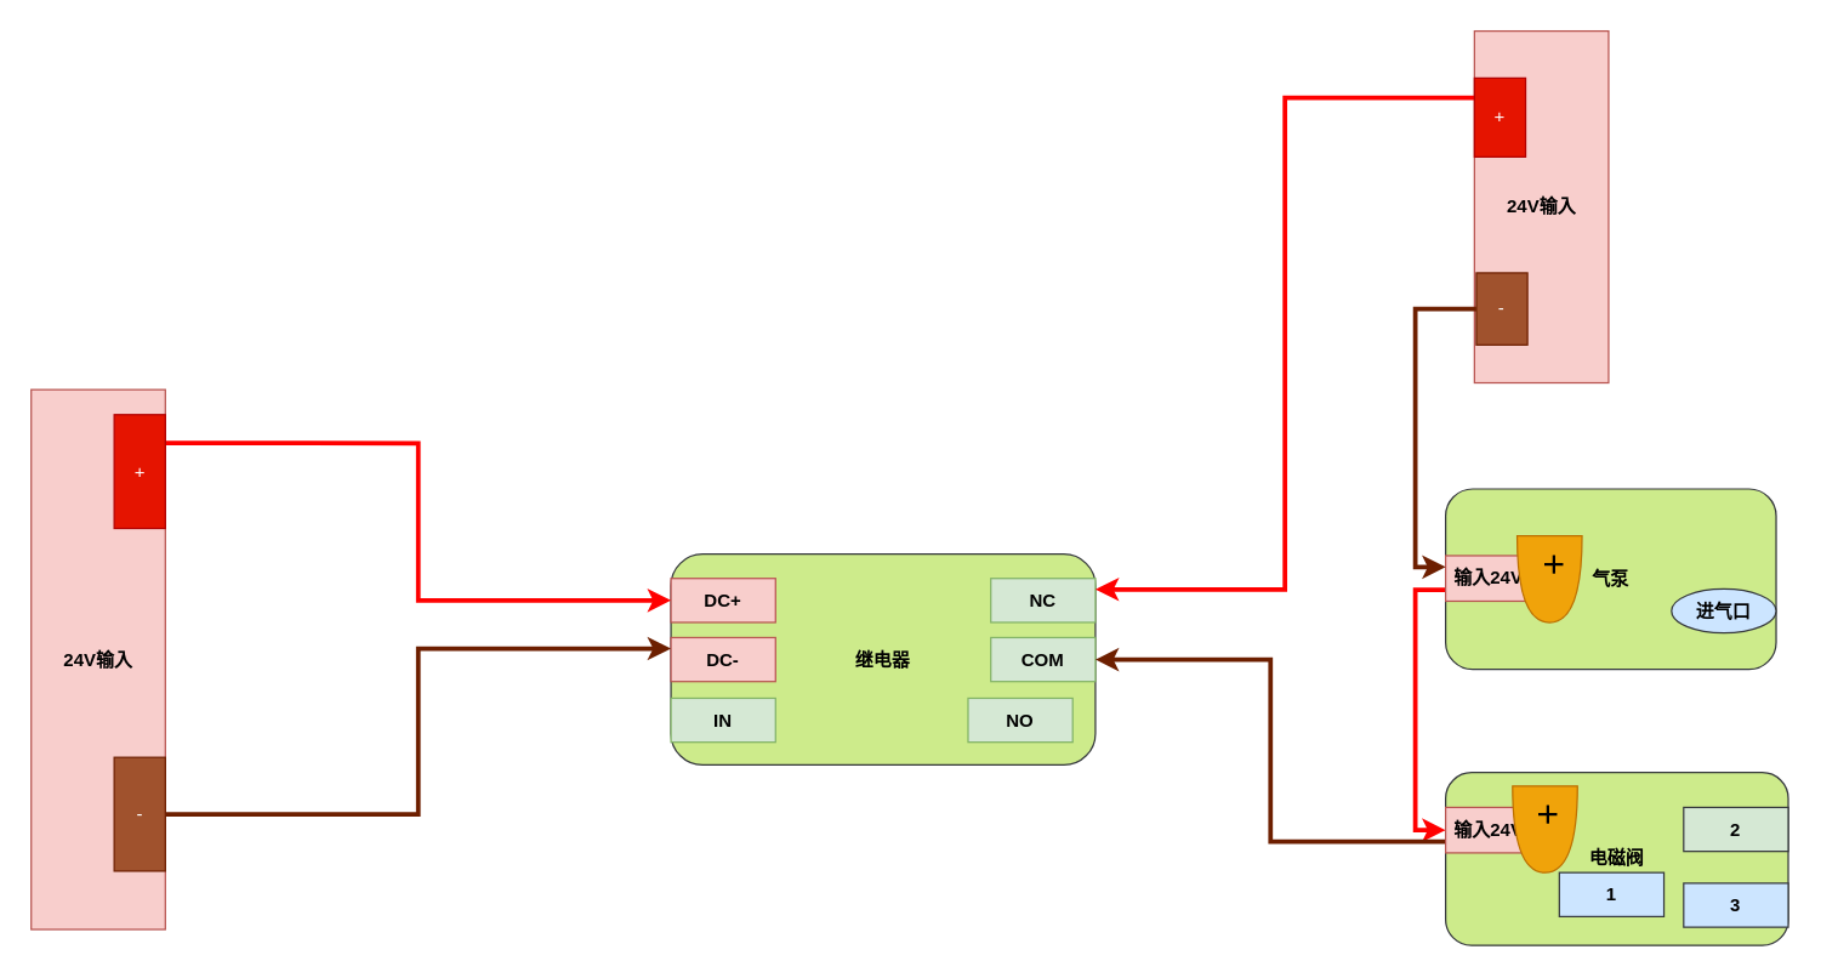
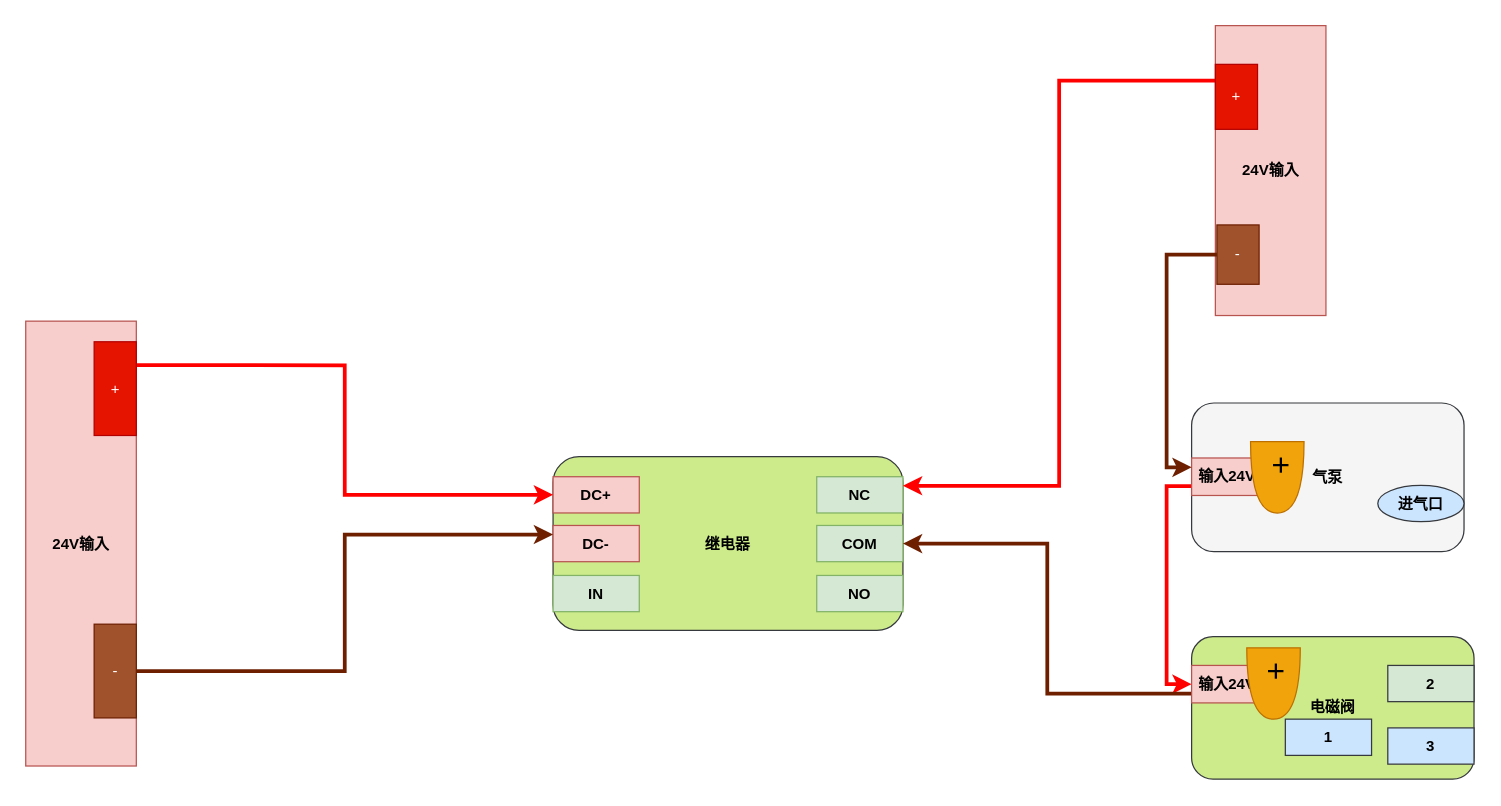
- <mxCell id="9" value="&lt;font color=&quot;#000000&quot;&gt;&lt;b&gt;气泵&lt;/b&gt;&lt;/font&gt;" style="rounded=1;whiteSpace=wrap;html=1;fillColor=#cdeb8b;strokeColor=#36393d;" vertex="1" parent="1"><mxGeometry x="953" y="322" width="218" height="119" as="geometry" /></mxCell>
+ <mxCell id="9" value="&lt;font color=&quot;#000000&quot;&gt;&lt;b&gt;气泵&lt;/b&gt;&lt;/font&gt;" style="rounded=1;whiteSpace=wrap;html=1;fillColor=#f5f5f5;strokeColor=#36393d;" vertex="1" parent="1"><mxGeometry x="953" y="322" width="218" height="119" as="geometry" /></mxCell>
- <mxCell id="8" value="&lt;font color=&quot;#000000&quot;&gt;&lt;b&gt;NO&lt;/b&gt;&lt;/font&gt;" style="rounded=0;whiteSpace=wrap;html=1;fillColor=#d5e8d4;strokeColor=#82b366;" vertex="1" parent="1"><mxGeometry x="638" y="460" width="69" height="29" as="geometry" /></mxCell>
+ <mxCell id="8" value="&lt;font color=&quot;#000000&quot;&gt;&lt;b&gt;NO&lt;/b&gt;&lt;/font&gt;" style="rounded=0;whiteSpace=wrap;html=1;fillColor=#d5e8d4;strokeColor=#82b366;" vertex="1" parent="1"><mxGeometry x="653" y="460" width="69" height="29" as="geometry" /></mxCell>
